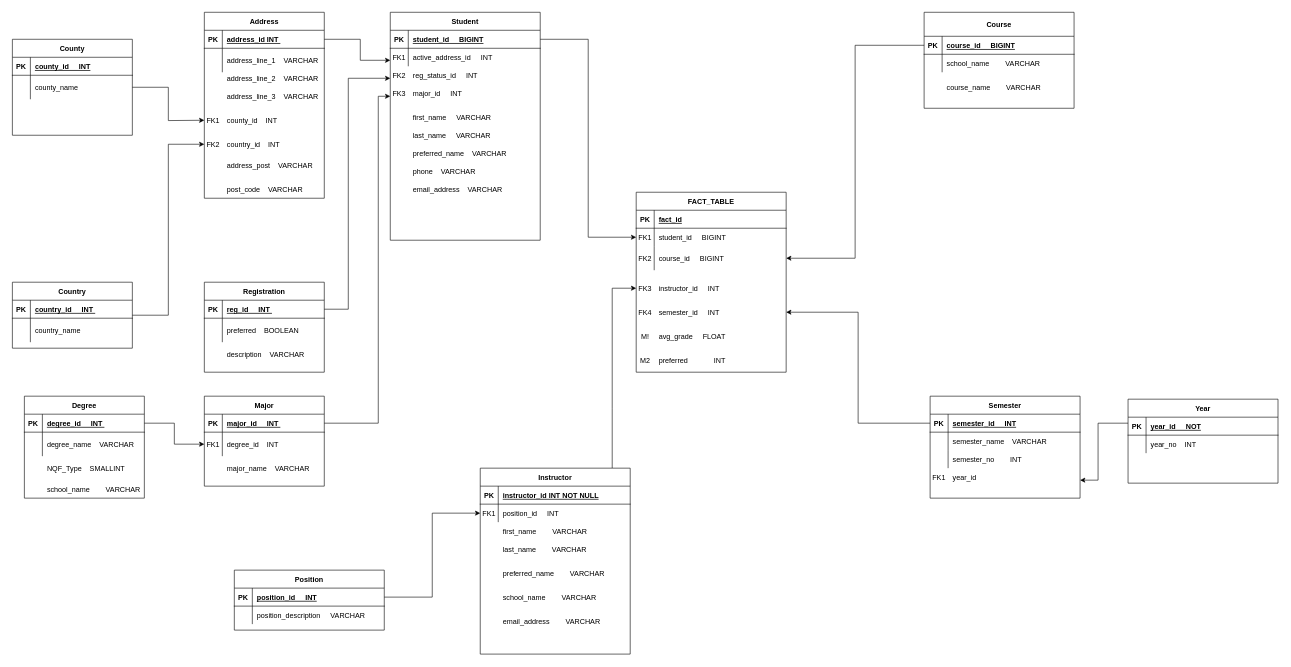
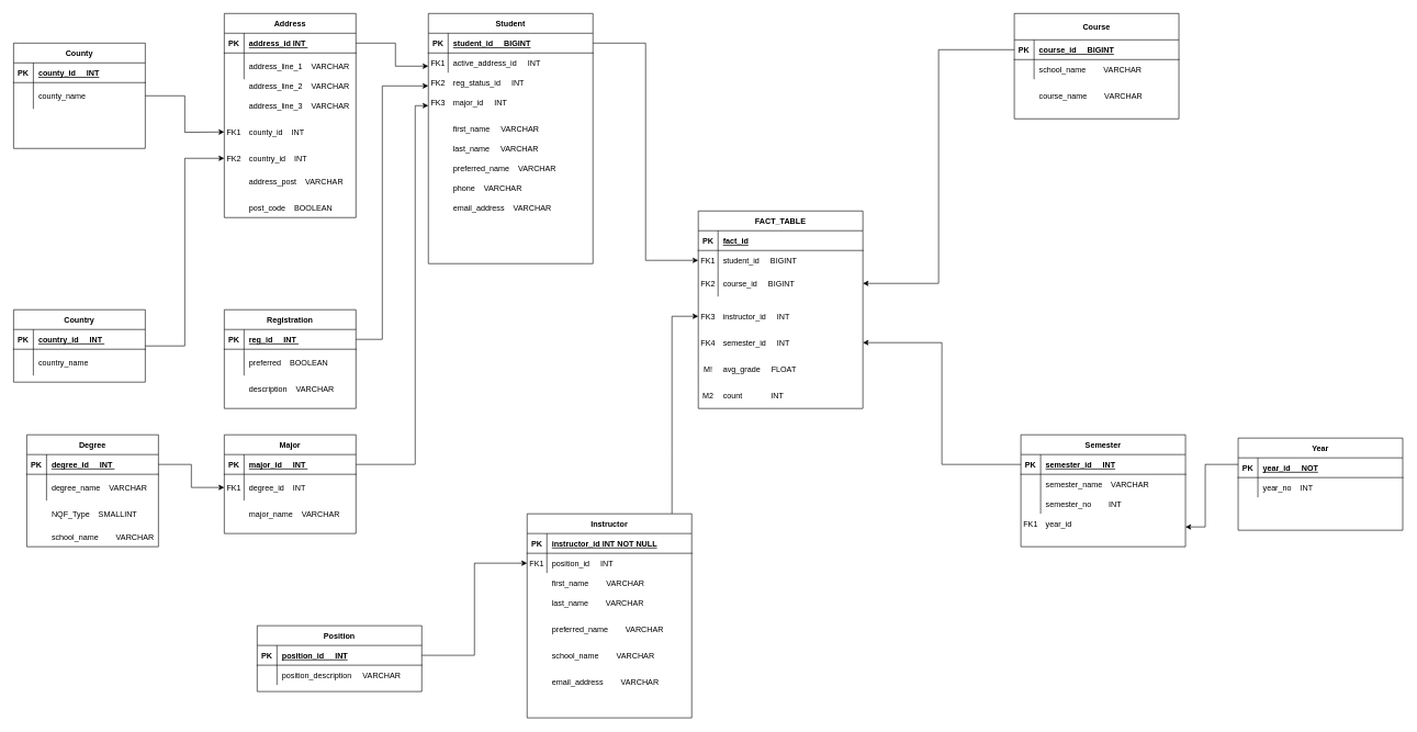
- <mxCell id="159" value="post_code    VARCHAR" style="shape=partialRectangle;overflow=hidden;connectable=0;fillColor=none;top=0;left=0;bottom=0;right=0;align=left;spacingLeft=6;" vertex="1" parent="1"><mxGeometry x="370" y="295" width="170" height="40" as="geometry"><mxRectangle width="170" height="40" as="alternateBounds" /></mxGeometry></mxCell>
+ <mxCell id="159" value="post_code    BOOLEAN" style="shape=partialRectangle;overflow=hidden;connectable=0;fillColor=none;top=0;left=0;bottom=0;right=0;align=left;spacingLeft=6;" vertex="1" parent="1"><mxGeometry x="370" y="295" width="170" height="40" as="geometry"><mxRectangle width="170" height="40" as="alternateBounds" /></mxGeometry></mxCell>
- <mxCell id="56" value="preferred             INT         " style="shape=partialRectangle;overflow=hidden;connectable=0;fillColor=none;top=0;left=0;bottom=0;right=0;align=left;spacingLeft=6;" vertex="1" parent="54"><mxGeometry x="30" width="220" height="40" as="geometry"><mxRectangle width="220" height="40" as="alternateBounds" /></mxGeometry></mxCell>
+ <mxCell id="56" value="count             INT         " style="shape=partialRectangle;overflow=hidden;connectable=0;fillColor=none;top=0;left=0;bottom=0;right=0;align=left;spacingLeft=6;" vertex="1" parent="54"><mxGeometry x="30" width="220" height="40" as="geometry"><mxRectangle width="220" height="40" as="alternateBounds" /></mxGeometry></mxCell>
